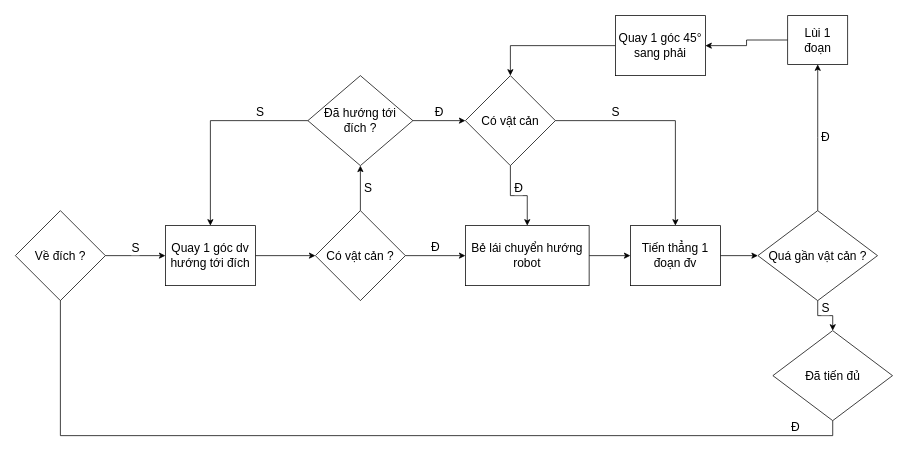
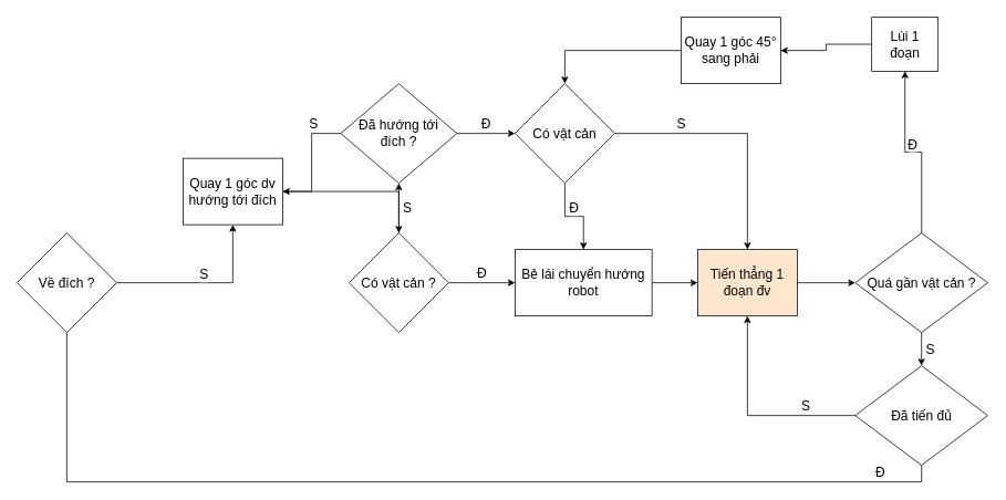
- <mxCell id="5" value="&lt;div style=&quot;font-size: 16px;&quot;&gt;&lt;span style=&quot;font-size: 16px;&quot;&gt;Quay 1 góc dv hướng tới đích&lt;/span&gt;&lt;/div&gt;" style="whiteSpace=wrap;html=1;align=center;spacing=5;fontSize=16;" vertex="1" parent="1"><mxGeometry x="220" y="300" width="120" height="80" as="geometry" /></mxCell>
+ <mxCell id="5" value="&lt;div style=&quot;font-size: 16px;&quot;&gt;&lt;span style=&quot;font-size: 16px;&quot;&gt;Quay 1 góc dv hướng tới đích&lt;/span&gt;&lt;/div&gt;" style="whiteSpace=wrap;html=1;align=center;spacing=5;fontSize=16;" vertex="1" parent="1"><mxGeometry x="220" y="190" width="120" height="80" as="geometry" /></mxCell>
- <mxCell id="16" value="Tiến thẳng 1 đoạn đv" style="whiteSpace=wrap;html=1;fontSize=16;spacing=5;" vertex="1" parent="1"><mxGeometry x="840" y="300" width="120" height="80" as="geometry" /></mxCell>
+ <mxCell id="16" value="Tiến thẳng 1 đoạn đv" style="whiteSpace=wrap;html=1;fontSize=16;spacing=5;fillColor=#ffe6cc;" vertex="1" parent="1"><mxGeometry x="840" y="300" width="120" height="80" as="geometry" /></mxCell>
- <mxCell id="19" value="Quá gần vật cản ?" style="rhombus;whiteSpace=wrap;html=1;fontSize=16;spacing=5;" vertex="1" parent="1"><mxGeometry x="1010" y="280" width="159.5" height="120" as="geometry" /></mxCell>
+ <mxCell id="19" value="Quá gần vật cản ?" style="rhombus;whiteSpace=wrap;html=1;fontSize=16;spacing=5;" vertex="1" parent="1"><mxGeometry x="1030" y="280" width="159.5" height="120" as="geometry" /></mxCell>
+ <mxCell id="27" value="S" style="edgeStyle=orthogonalEdgeStyle;rounded=0;orthogonalLoop=1;jettySize=auto;html=1;fontSize=16;verticalAlign=bottom;" edge="1" parent="1" source="29" target="16"><mxGeometry x="-0.517" relative="1" as="geometry"><mxPoint as="offset" /></mxGeometry></mxCell>
